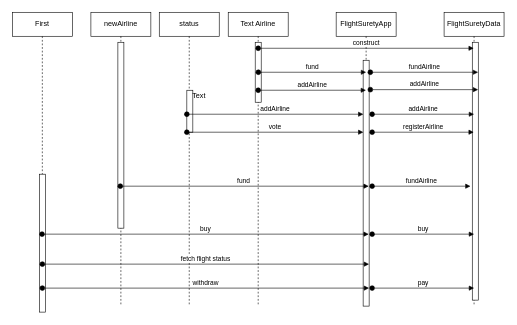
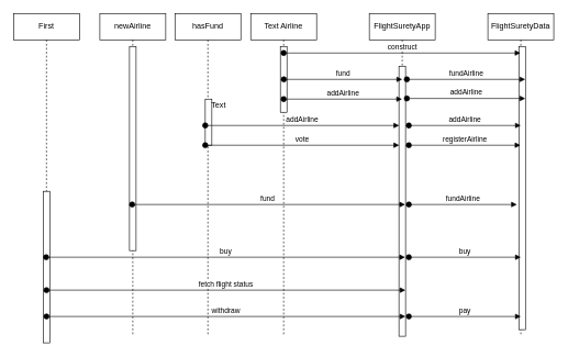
- <mxCell id="8" value="status" style="shape=umlLifeline;perimeter=lifelinePerimeter;whiteSpace=wrap;html=1;container=1;collapsible=0;recursiveResize=0;outlineConnect=0;" parent="1" vertex="1"><mxGeometry x="265" y="20" width="100" height="490" as="geometry" /></mxCell>
+ <mxCell id="8" value="hasFund" style="shape=umlLifeline;perimeter=lifelinePerimeter;whiteSpace=wrap;html=1;container=1;collapsible=0;recursiveResize=0;outlineConnect=0;" parent="1" vertex="1"><mxGeometry x="265" y="20" width="100" height="490" as="geometry" /></mxCell>
